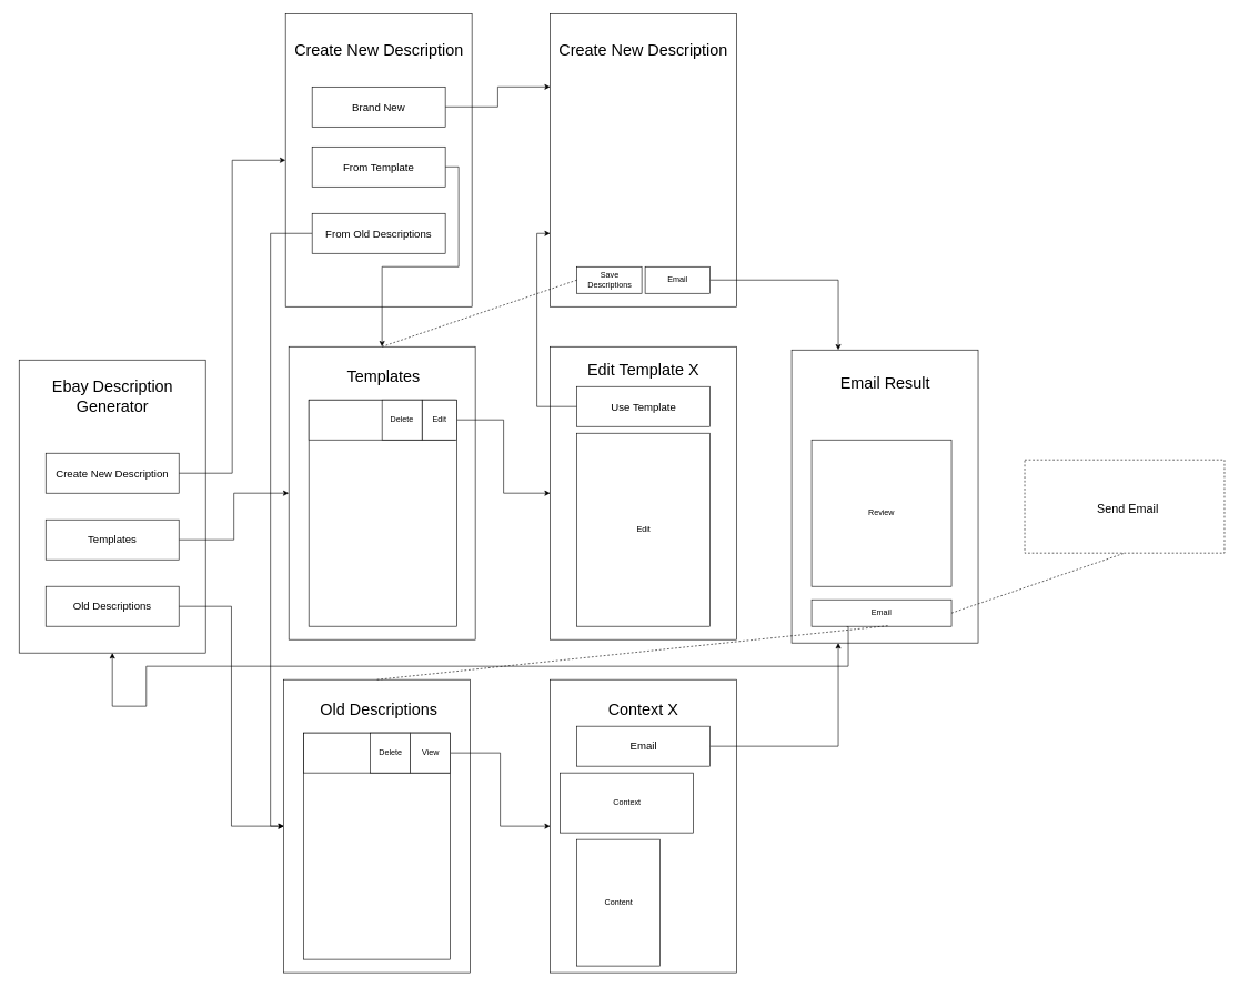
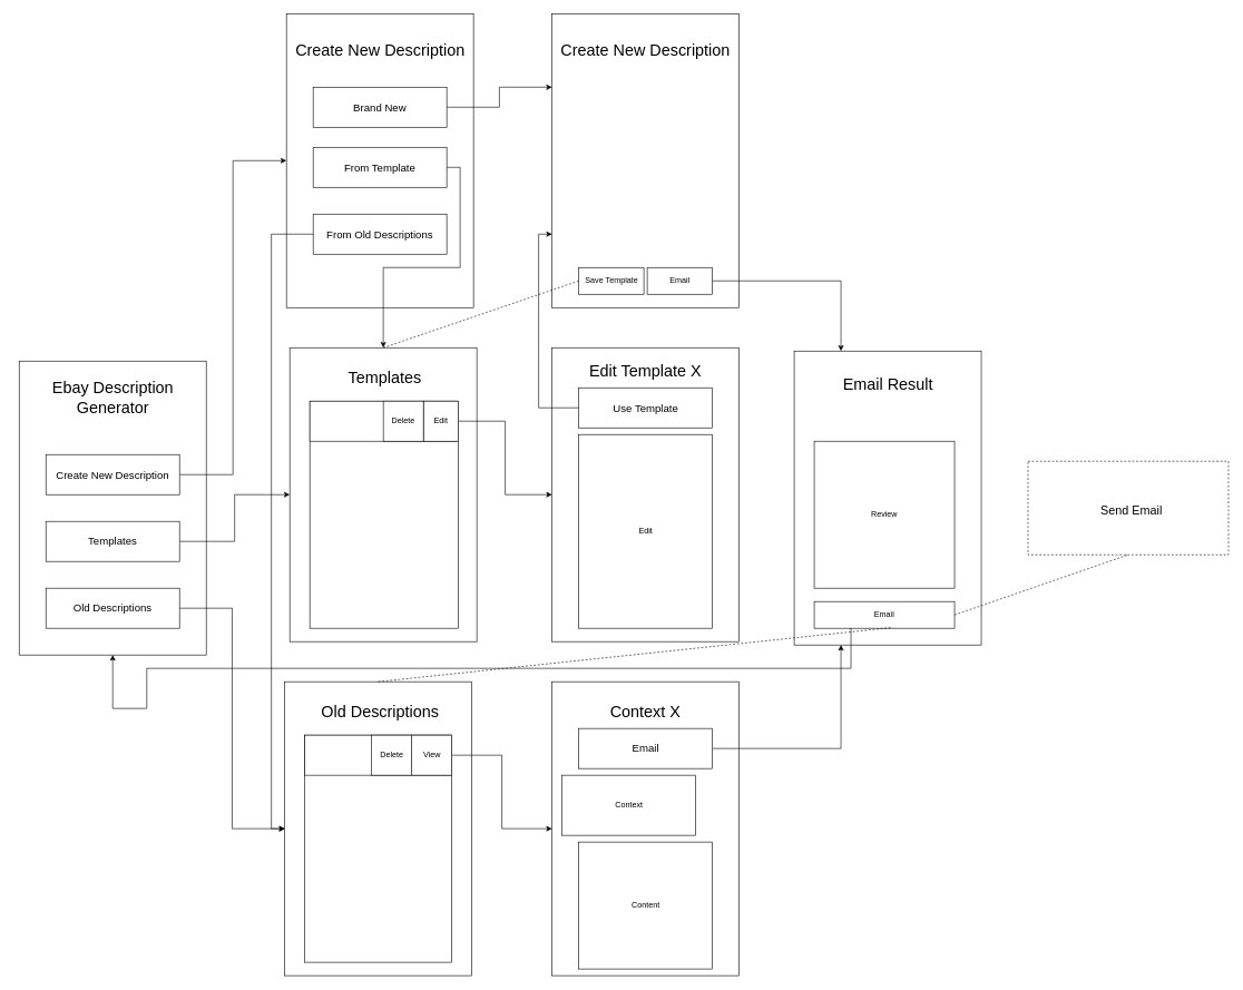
- <mxCell id="45" value="Save Descriptions" style="rounded=0;whiteSpace=wrap;html=1;" parent="1" vertex="1"><mxGeometry x="865.5" y="400" width="97.5" height="40" as="geometry" /></mxCell>
+ <mxCell id="45" value="Save Template" style="rounded=0;whiteSpace=wrap;html=1;" parent="1" vertex="1"><mxGeometry x="865.5" y="400" width="97.5" height="40" as="geometry" /></mxCell>
- <mxCell id="29" value="Content" style="rounded=0;whiteSpace=wrap;html=1;" parent="1" vertex="1"><mxGeometry x="865.5" y="1260" width="125" height="190" as="geometry" /></mxCell>
+ <mxCell id="29" value="Content" style="rounded=0;whiteSpace=wrap;html=1;" parent="1" vertex="1"><mxGeometry x="865.5" y="1260" width="200" height="190" as="geometry" /></mxCell>
